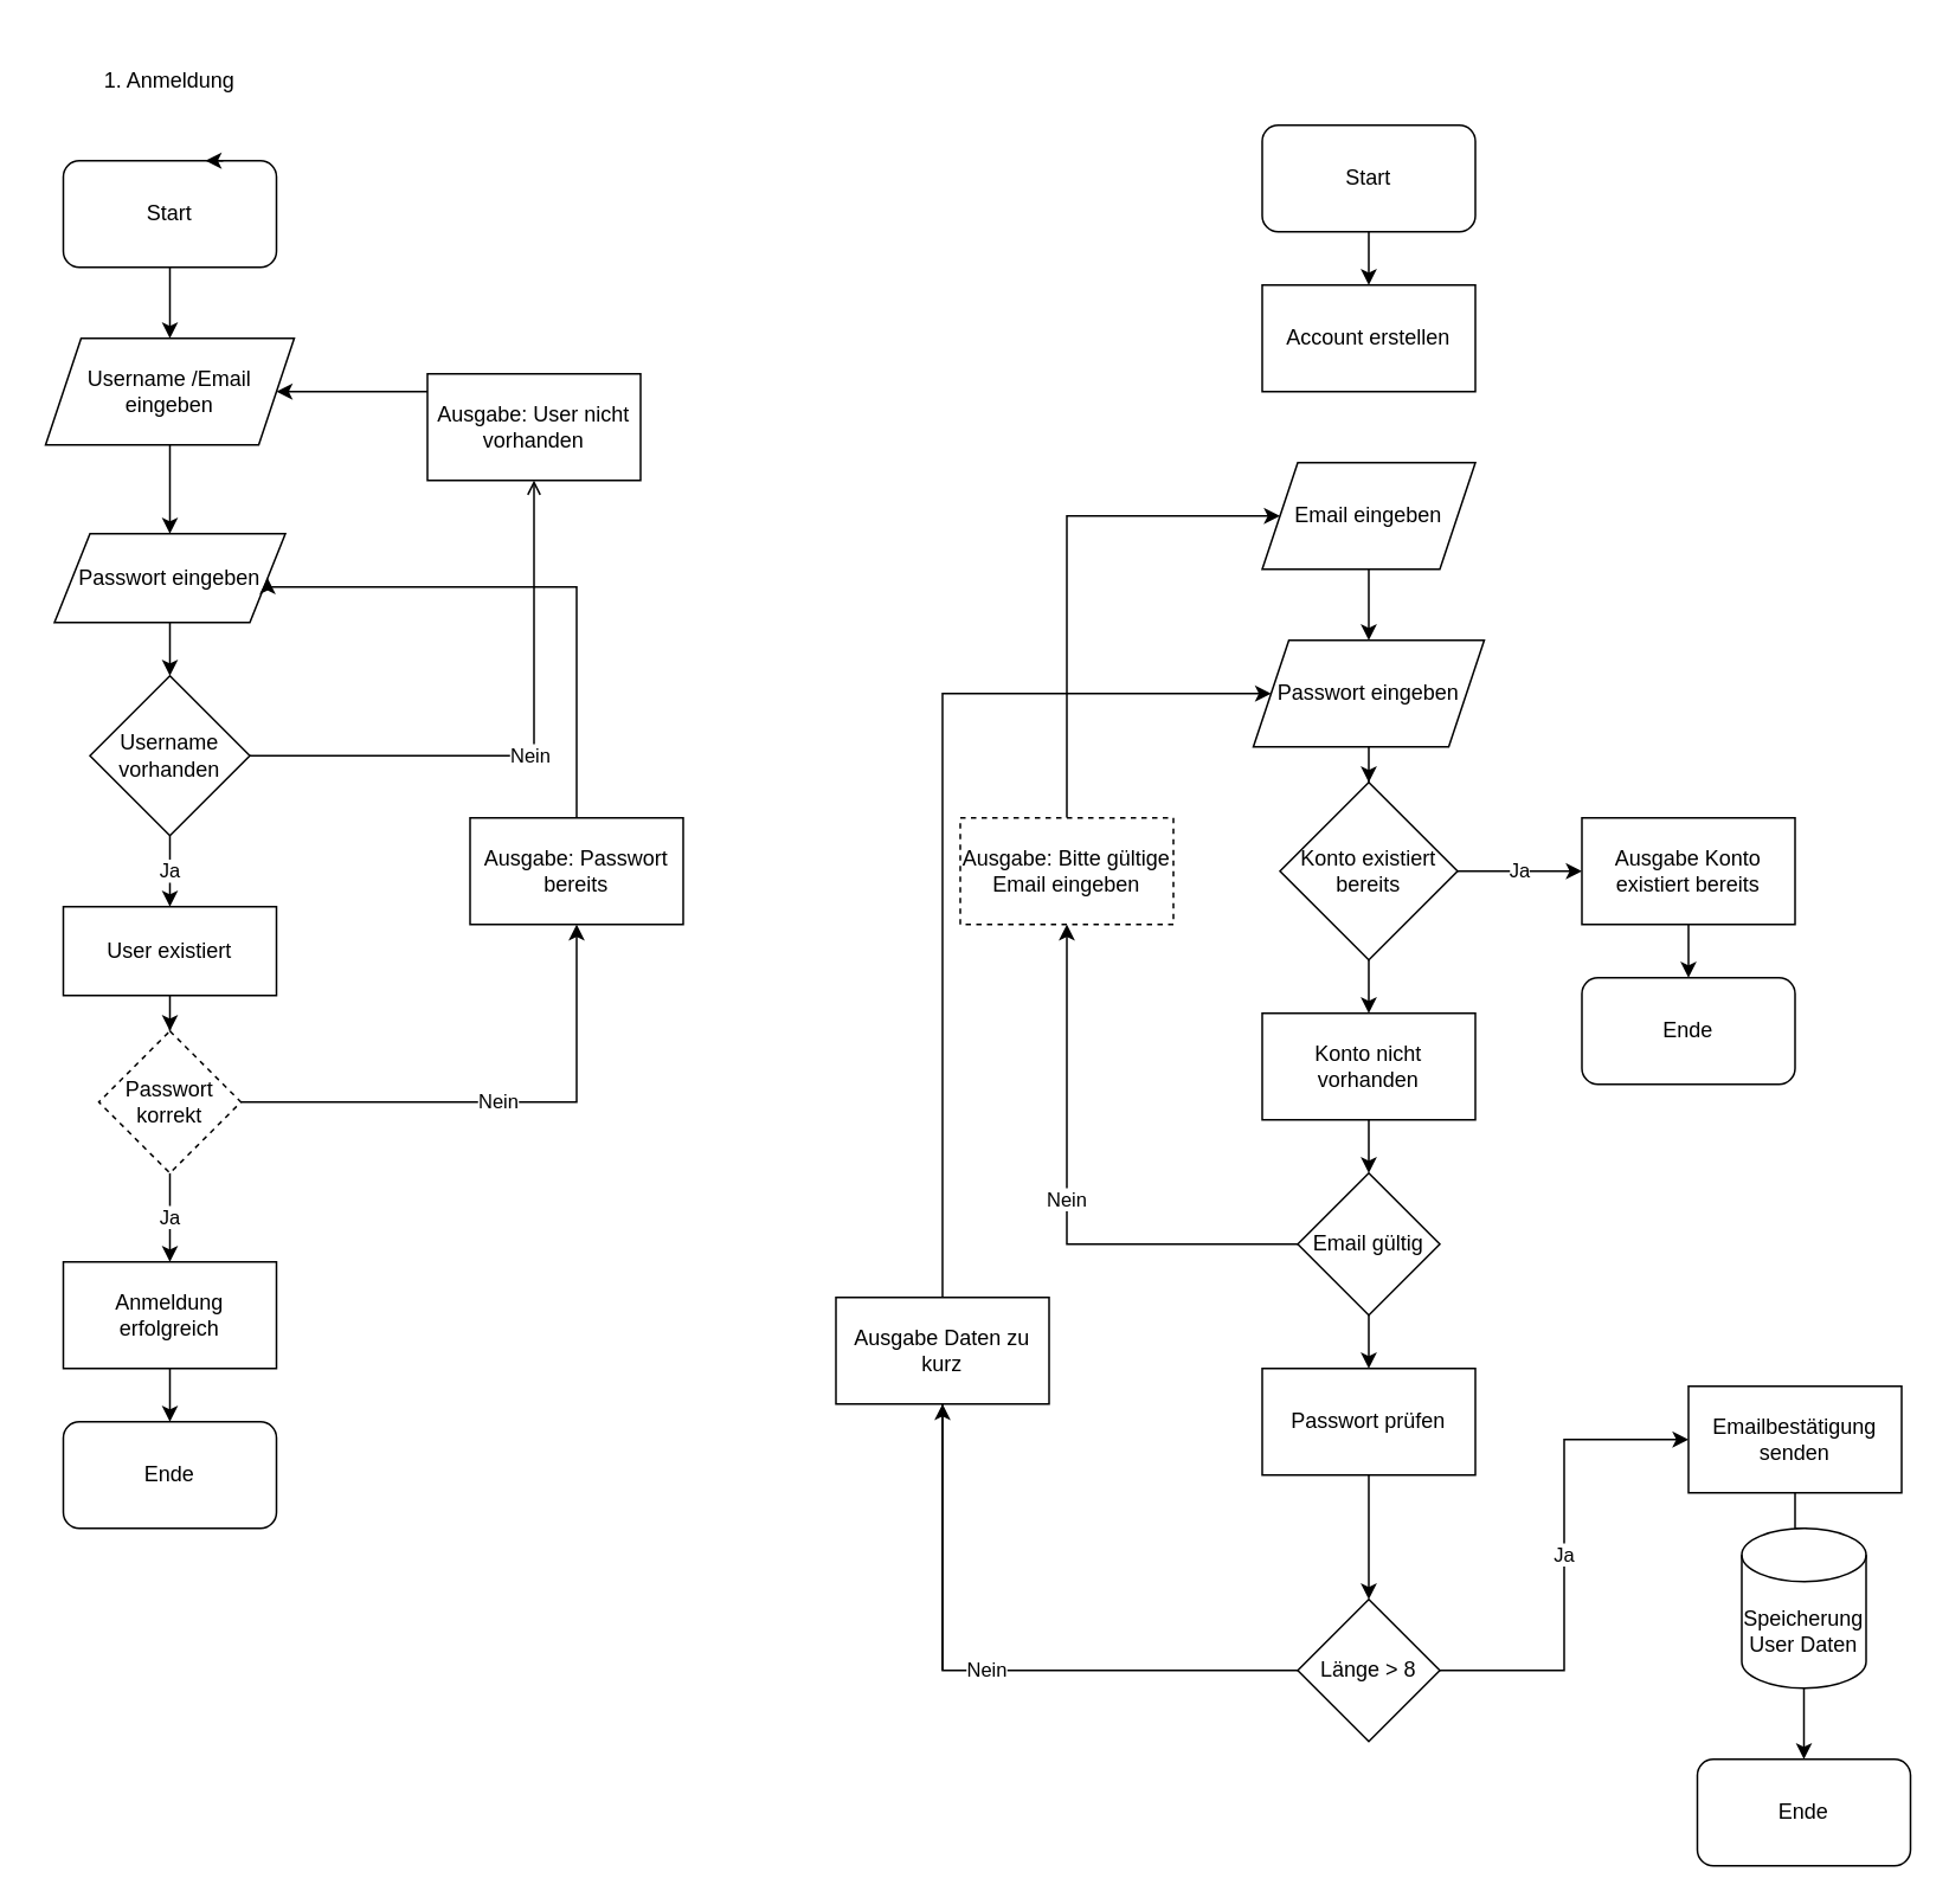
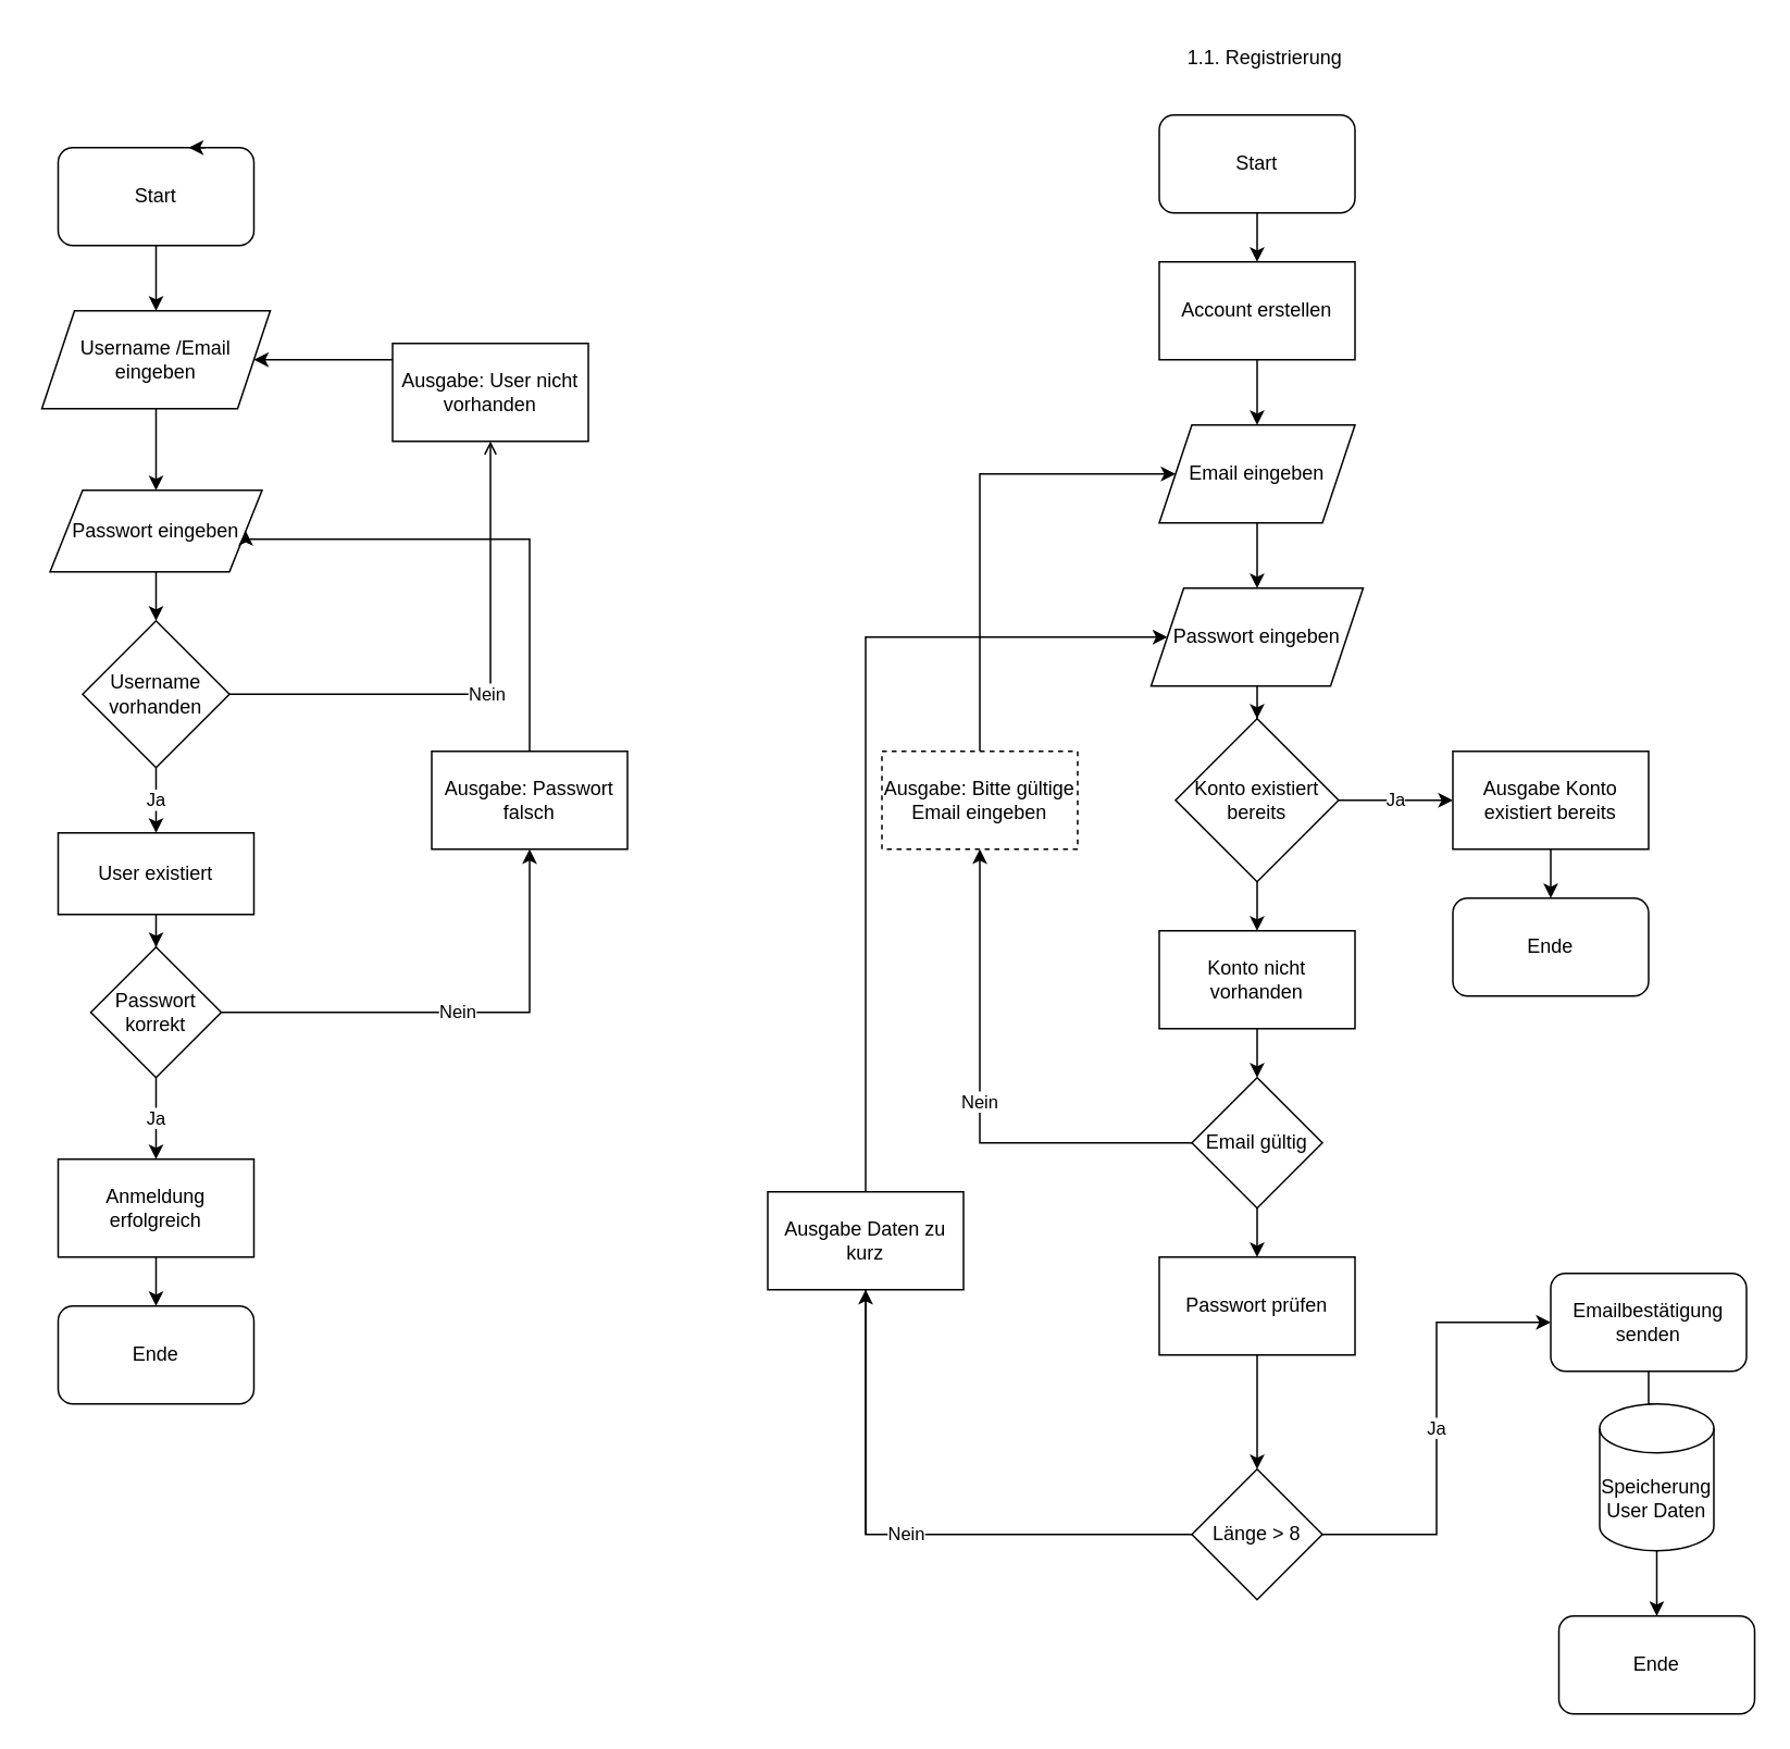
+ <mxCell id="25" value="1.1. Registrierung" style="text;html=1;strokeColor=none;fillColor=none;align=center;verticalAlign=middle;whiteSpace=wrap;rounded=0;" vertex="1" parent="1"><mxGeometry x="700" y="20" width="150" height="30" as="geometry" /></mxCell>
- <mxCell id="5" value="1. Anmeldung&lt;br&gt;" style="text;html=1;strokeColor=none;fillColor=none;align=center;verticalAlign=middle;whiteSpace=wrap;rounded=0;" vertex="1" parent="1"><mxGeometry x="20" y="30" width="150" height="30" as="geometry" /></mxCell>
+ <mxCell id="28" style="edgeStyle=orthogonalEdgeStyle;rounded=0;orthogonalLoop=1;jettySize=auto;html=1;" edge="1" parent="1" source="29" target="31"><mxGeometry relative="1" as="geometry" /></mxCell>
- <mxCell id="21" value="Ausgabe: Passwort bereits" style="rounded=0;whiteSpace=wrap;html=1;" vertex="1" parent="1"><mxGeometry x="264" y="460" width="120" height="60" as="geometry" /></mxCell>
+ <mxCell id="21" value="Ausgabe: Passwort falsch" style="rounded=0;whiteSpace=wrap;html=1;" vertex="1" parent="1"><mxGeometry x="264" y="460" width="120" height="60" as="geometry" /></mxCell>
- <mxCell id="19" value="Passwort korrekt" style="rhombus;whiteSpace=wrap;html=1;dashed=1;" vertex="1" parent="1"><mxGeometry x="55" y="580" width="80" height="80" as="geometry" /></mxCell>
+ <mxCell id="19" value="Passwort korrekt" style="rhombus;whiteSpace=wrap;html=1;" vertex="1" parent="1"><mxGeometry x="55" y="580" width="80" height="80" as="geometry" /></mxCell>
- <mxCell id="49" value="Emailbestätigung senden" style="whiteSpace=wrap;html=1;" vertex="1" parent="1"><mxGeometry x="950" y="780" width="120" height="60" as="geometry" /></mxCell>
+ <mxCell id="49" value="Emailbestätigung senden" style="whiteSpace=wrap;html=1;rounded=1;" vertex="1" parent="1"><mxGeometry x="950" y="780" width="120" height="60" as="geometry" /></mxCell>
